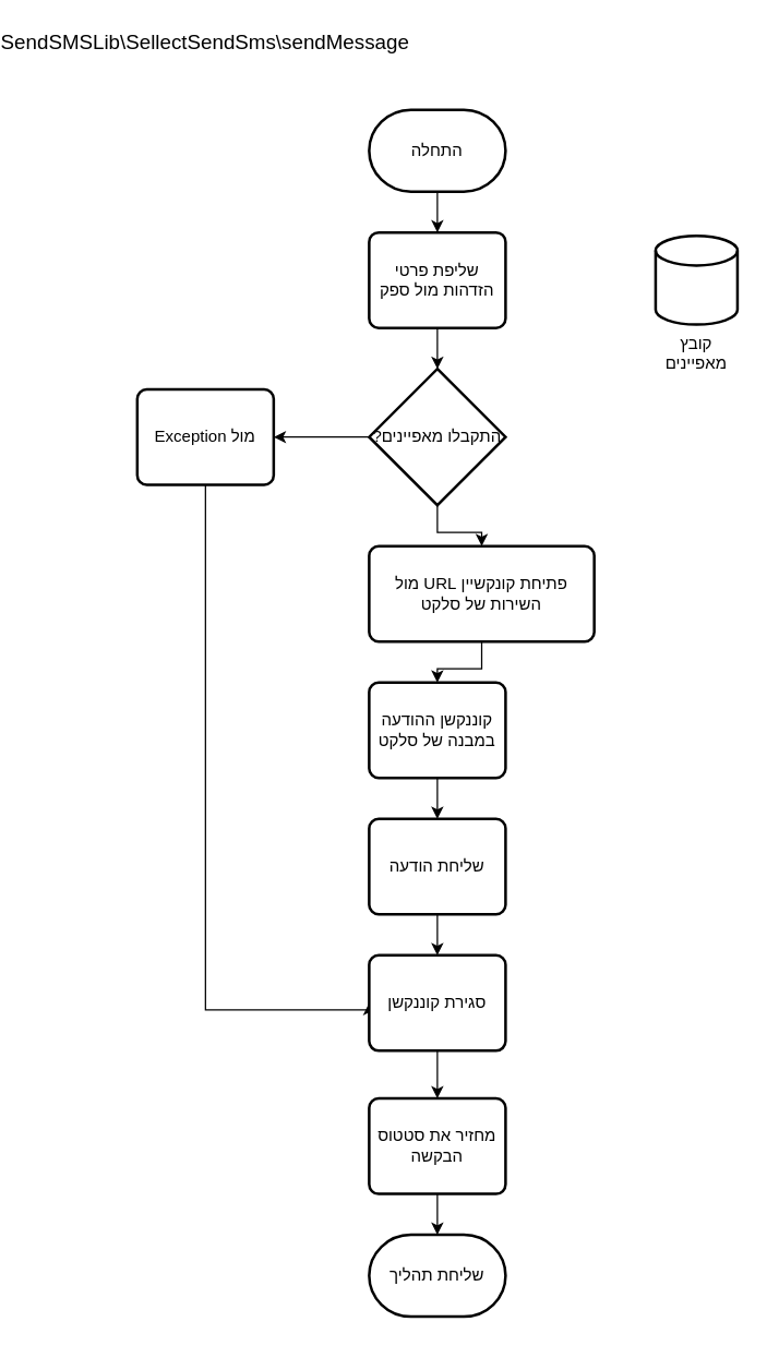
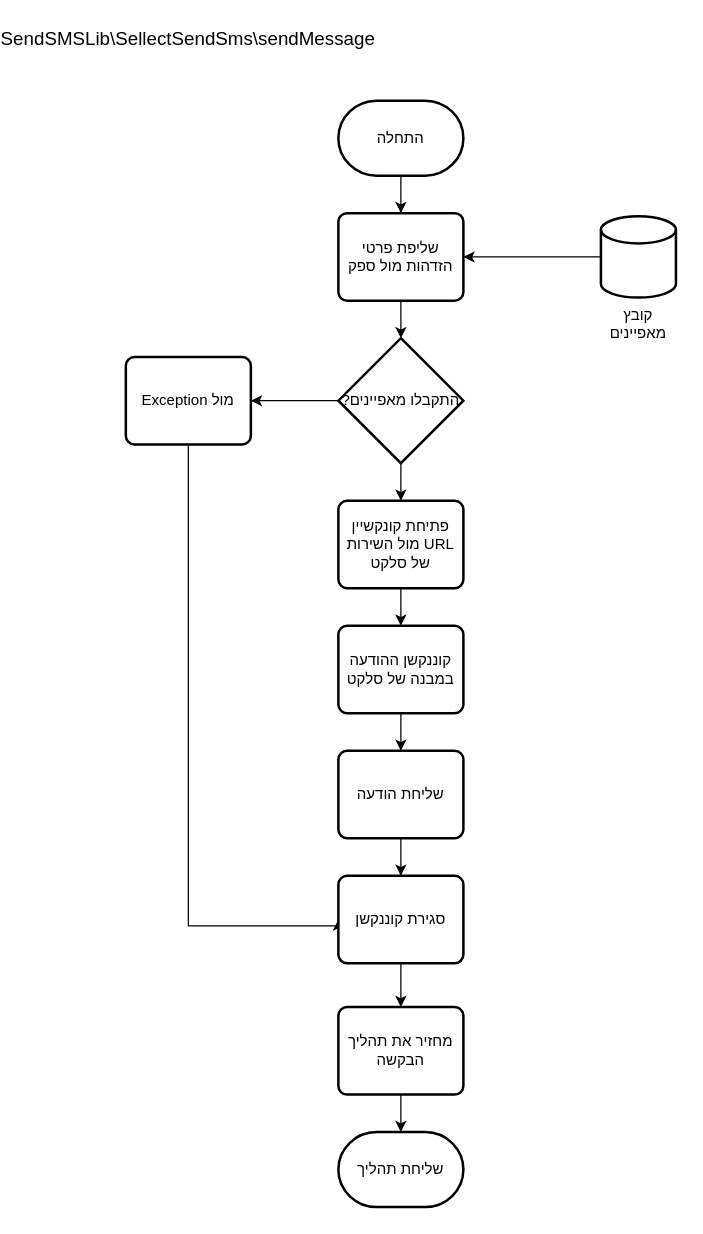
+ <mxCell id="6" value="" style="edgeStyle=orthogonalEdgeStyle;rounded=0;orthogonalLoop=1;jettySize=auto;html=1;entryX=1;entryY=0.5;entryDx=0;entryDy=0;" parent="1" source="7" target="5" edge="1"><mxGeometry relative="1" as="geometry"><mxPoint x="400" y="205" as="targetPoint" /></mxGeometry></mxCell>
- <mxCell id="12" value="&lt;span lang=&quot;HE&quot; dir=&quot;RTL&quot;&gt;פתיחת קונקשיין &lt;/span&gt;&lt;span&gt;URL&lt;/span&gt;&lt;span lang=&quot;HE&quot; dir=&quot;RTL&quot;&gt; מול השירות של סלקט&lt;/span&gt;" style="rounded=1;whiteSpace=wrap;html=1;absoluteArcSize=1;arcSize=14;strokeWidth=2;textDirection=rtl;" parent="1" vertex="1"><mxGeometry x="270" y="400" width="165" height="70" as="geometry" /></mxCell>
+ <mxCell id="12" value="&lt;span lang=&quot;HE&quot; dir=&quot;RTL&quot;&gt;פתיחת קונקשיין &lt;/span&gt;&lt;span&gt;URL&lt;/span&gt;&lt;span lang=&quot;HE&quot; dir=&quot;RTL&quot;&gt; מול השירות של סלקט&lt;/span&gt;" style="rounded=1;whiteSpace=wrap;html=1;absoluteArcSize=1;arcSize=14;strokeWidth=2;textDirection=rtl;" parent="1" vertex="1"><mxGeometry x="270" y="400" width="100" height="70" as="geometry" /></mxCell>
- <mxCell id="18" value="&lt;span lang=&quot;HE&quot; dir=&quot;RTL&quot;&gt;מחזיר את סטטוס הבקשה&lt;/span&gt;&lt;br&gt;" style="rounded=1;whiteSpace=wrap;html=1;absoluteArcSize=1;arcSize=14;strokeWidth=2;textDirection=rtl;" parent="1" vertex="1"><mxGeometry x="270" y="805" width="100" height="70" as="geometry" /></mxCell>
+ <mxCell id="18" value="&lt;span lang=&quot;HE&quot; dir=&quot;RTL&quot;&gt;מחזיר את תהליך הבקשה&lt;/span&gt;&lt;br&gt;" style="rounded=1;whiteSpace=wrap;html=1;absoluteArcSize=1;arcSize=14;strokeWidth=2;textDirection=rtl;" parent="1" vertex="1"><mxGeometry x="270" y="805" width="100" height="70" as="geometry" /></mxCell>
